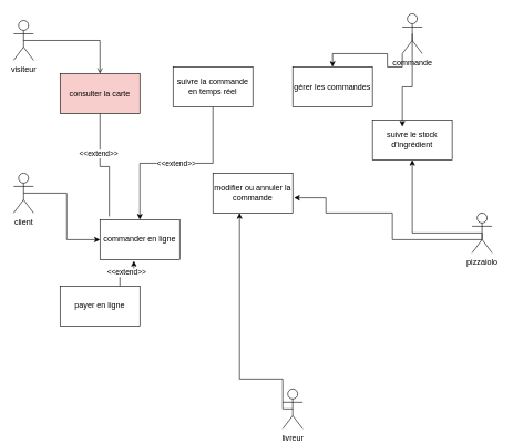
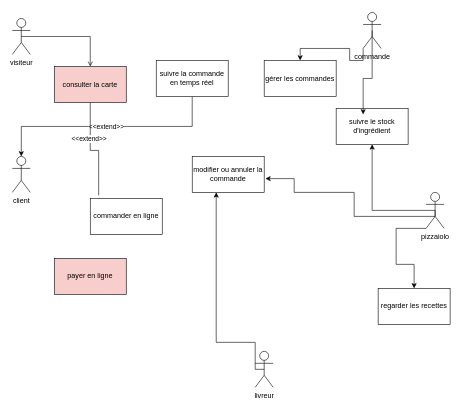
- <mxCell id="14" value="&amp;lt;&amp;lt;extend&amp;gt;&amp;gt;" style="edgeStyle=orthogonalEdgeStyle;rounded=0;orthogonalLoop=1;jettySize=auto;html=1;exitX=0.5;exitY=1;exitDx=0;exitDy=0;entryX=0.5;entryY=0;entryDx=0;entryDy=0;" parent="1" source="15" target="10" edge="1"><mxGeometry relative="1" as="geometry" /></mxCell>
+ <mxCell id="14" value="&amp;lt;&amp;lt;extend&amp;gt;&amp;gt;" style="edgeStyle=orthogonalEdgeStyle;rounded=0;orthogonalLoop=1;jettySize=auto;html=1;exitX=0.5;exitY=1;exitDx=0;exitDy=0;" parent="1" source="15" target="3" edge="1"><mxGeometry relative="1" as="geometry" /></mxCell>
- <mxCell id="2" style="edgeStyle=orthogonalEdgeStyle;rounded=0;orthogonalLoop=1;jettySize=auto;html=1;exitX=0.5;exitY=0.5;exitDx=0;exitDy=0;exitPerimeter=0;entryX=0;entryY=0.5;entryDx=0;entryDy=0;" parent="1" source="3" target="10" edge="1"><mxGeometry relative="1" as="geometry" /></mxCell>
+ <mxCell id="5" style="edgeStyle=orthogonalEdgeStyle;rounded=0;orthogonalLoop=1;jettySize=auto;html=1;entryX=0.5;entryY=0;entryDx=0;entryDy=0;" parent="1" source="7" target="17" edge="1"><mxGeometry relative="1" as="geometry"><Array as="points"><mxPoint x="660" y="380" /><mxPoint x="660" y="440" /><mxPoint x="690" y="440" /></Array><mxPoint x="630" y="430" as="targetPoint" /></mxGeometry></mxCell>
- <mxCell id="11" value="&amp;lt;&amp;lt;extend&amp;gt;&amp;gt;" style="edgeStyle=orthogonalEdgeStyle;rounded=0;orthogonalLoop=1;jettySize=auto;html=1;exitX=0.75;exitY=0;exitDx=0;exitDy=0;entryX=0.425;entryY=1.033;entryDx=0;entryDy=0;entryPerimeter=0;" parent="1" source="12" target="10" edge="1"><mxGeometry relative="1" as="geometry" /></mxCell>
- <mxCell id="12" value="payer en ligne" style="rounded=0;whiteSpace=wrap;html=1;" parent="1" vertex="1"><mxGeometry x="90" y="430" width="120" height="60" as="geometry" /></mxCell>
+ <mxCell id="12" value="payer en ligne" style="rounded=0;whiteSpace=wrap;html=1;fillColor=#f8cecc;" parent="1" vertex="1"><mxGeometry x="90" y="430" width="120" height="60" as="geometry" /></mxCell>
+ <mxCell id="17" value="regarder les recettes" style="rounded=0;whiteSpace=wrap;html=1;" parent="1" vertex="1"><mxGeometry x="630" y="480" width="120" height="60" as="geometry" /></mxCell>
